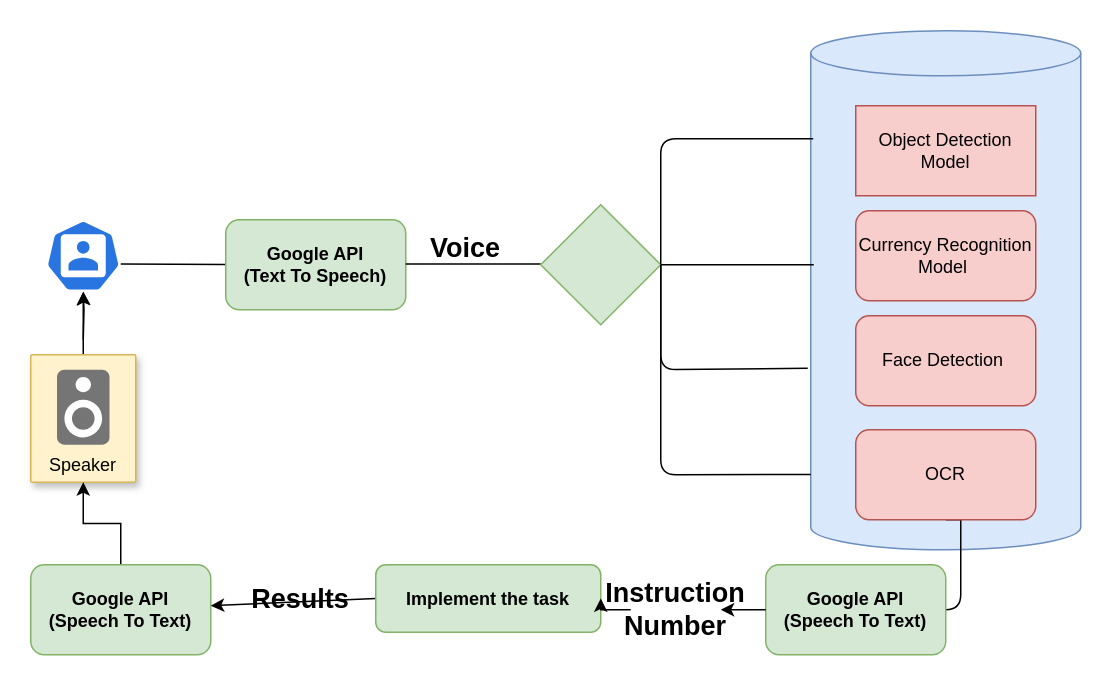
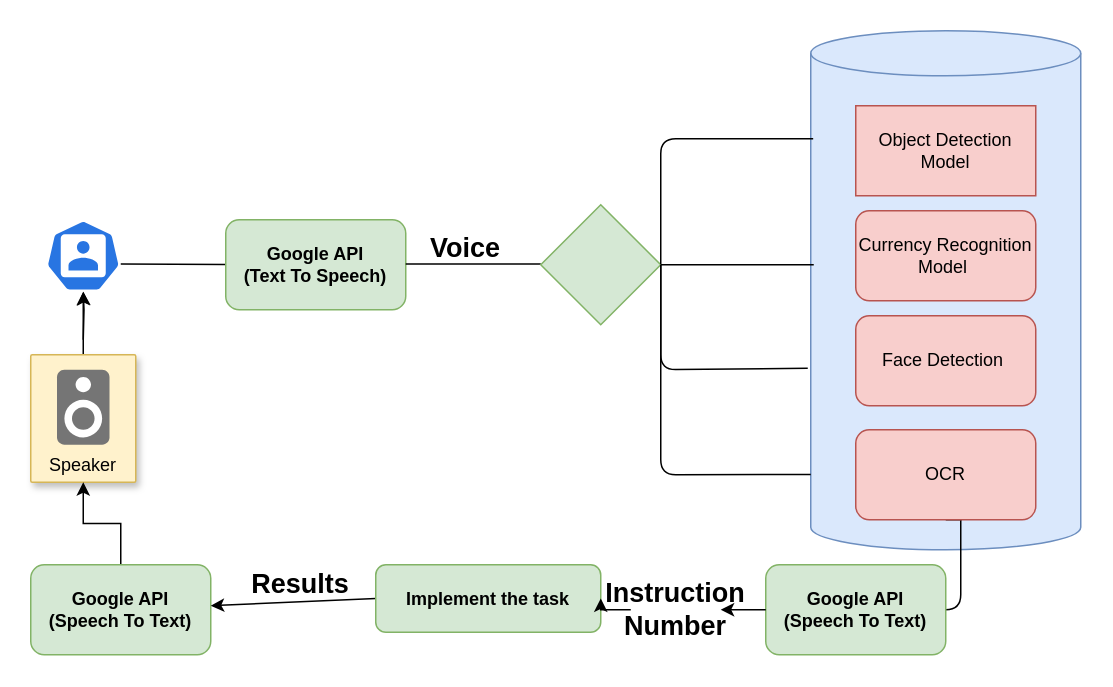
- <mxCell id="27" value="&lt;font style=&quot;font-size: 18px&quot;&gt;Results&lt;/font&gt;" style="text;html=1;strokeColor=none;fillColor=none;align=center;verticalAlign=middle;whiteSpace=wrap;rounded=0;fontStyle=1" parent="1" vertex="1"><mxGeometry x="170" y="386" width="60" height="26" as="geometry" /></mxCell>
+ <mxCell id="27" value="&lt;font style=&quot;font-size: 18px&quot;&gt;Results&lt;/font&gt;" style="text;html=1;strokeColor=none;fillColor=none;align=center;verticalAlign=middle;whiteSpace=wrap;rounded=0;fontStyle=1" parent="1" vertex="1"><mxGeometry x="170" y="376" width="60" height="26" as="geometry" /></mxCell>
